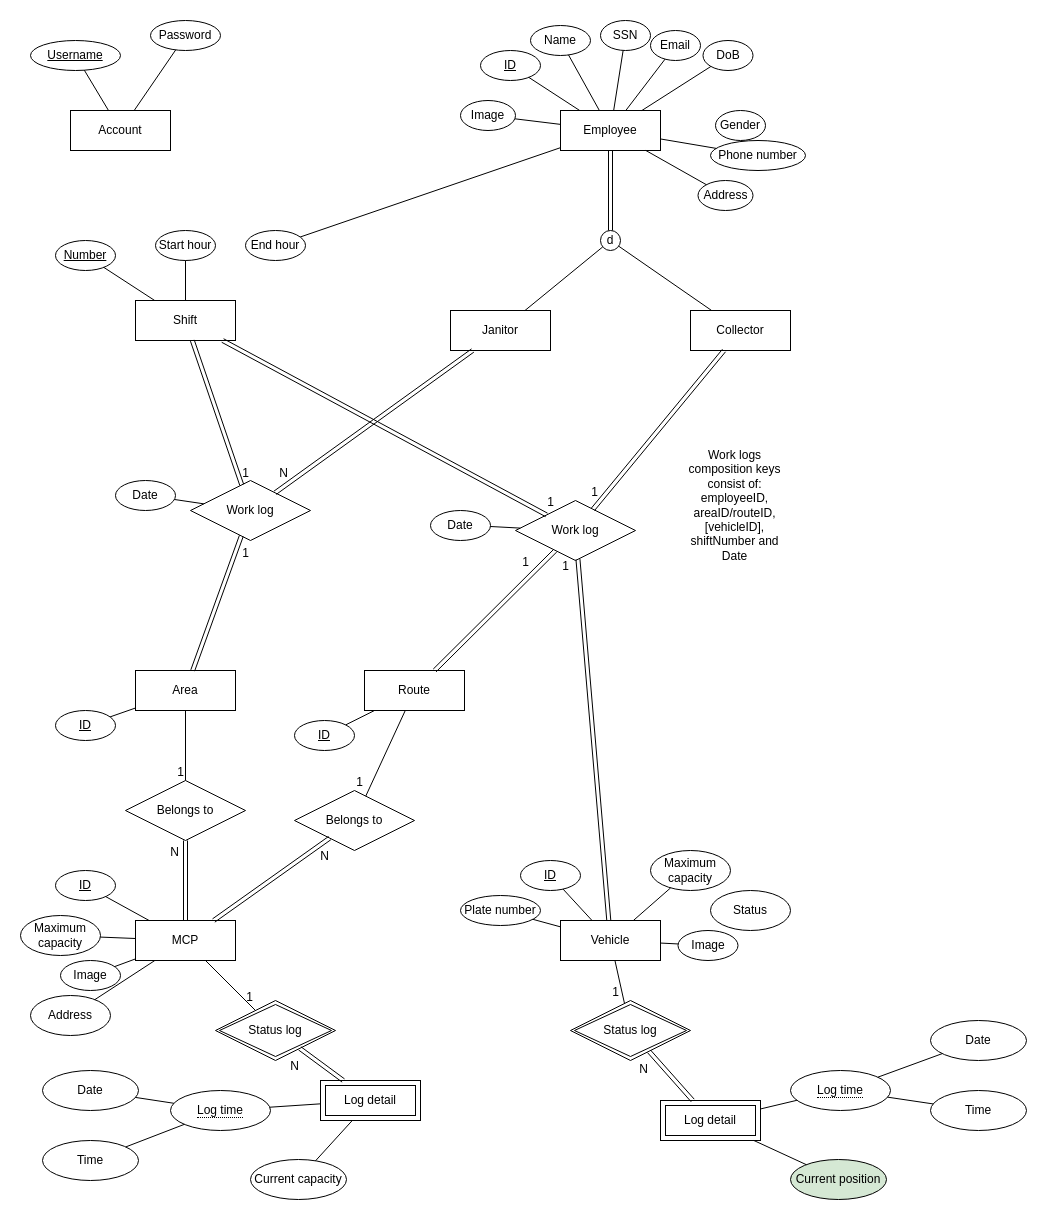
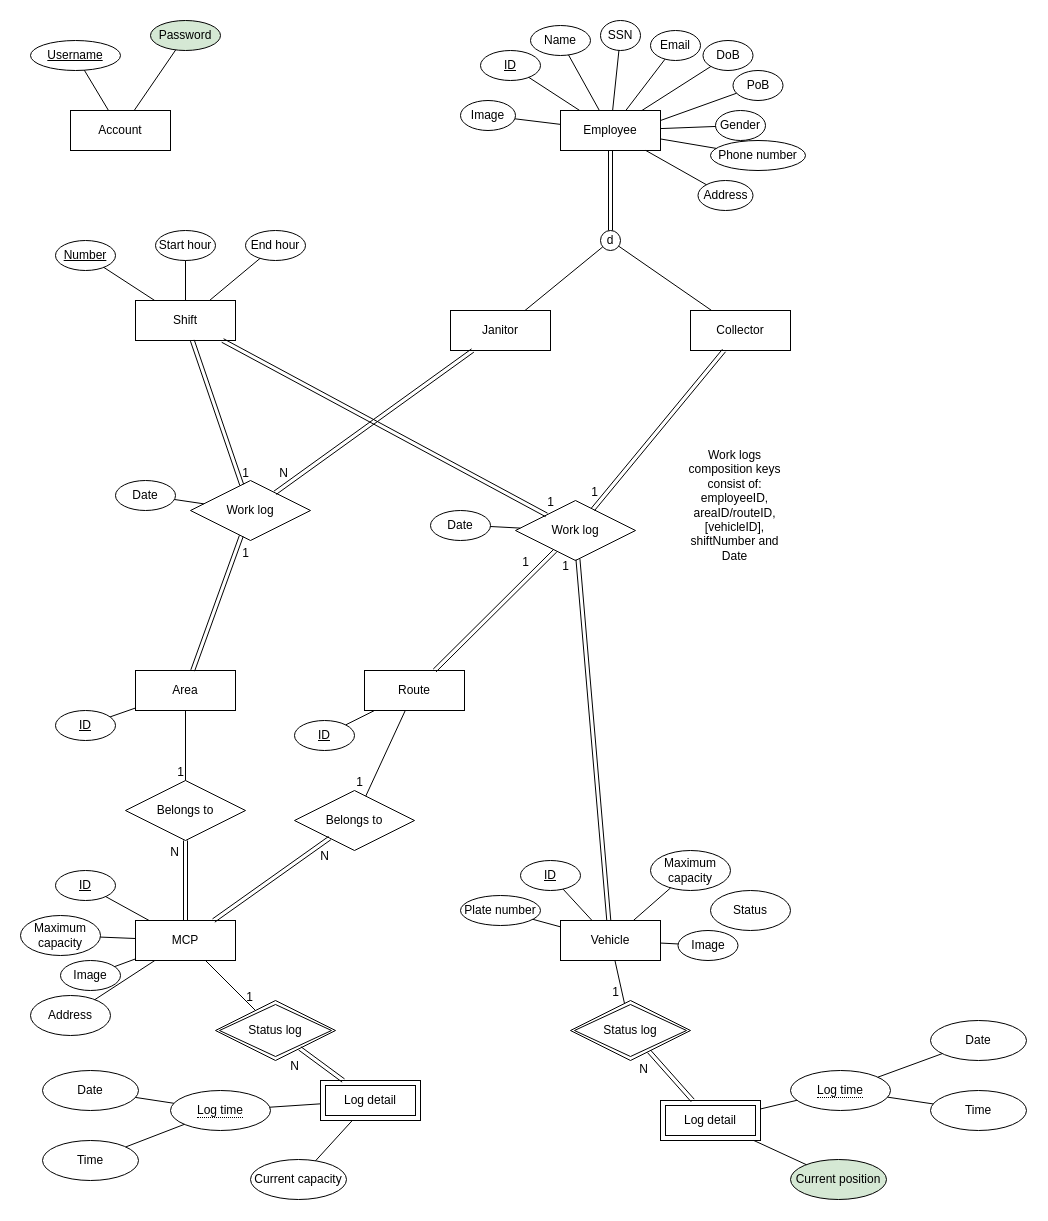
- <mxCell id="4" value="Password" style="ellipse;whiteSpace=wrap;html=1;align=center;" vertex="1" parent="1"><mxGeometry x="150" y="20" width="70" height="30" as="geometry" /></mxCell>
+ <mxCell id="4" value="Password" style="ellipse;whiteSpace=wrap;html=1;align=center;fillColor=#d5e8d4;" vertex="1" parent="1"><mxGeometry x="150" y="20" width="70" height="30" as="geometry" /></mxCell>
- <mxCell id="16" value="SSN" style="ellipse;whiteSpace=wrap;html=1;align=center;" vertex="1" parent="1"><mxGeometry x="600" y="20" width="50" height="30" as="geometry" /></mxCell>
+ <mxCell id="16" value="SSN" style="ellipse;whiteSpace=wrap;html=1;align=center;" vertex="1" parent="1"><mxGeometry x="600" y="20" width="40" height="30" as="geometry" /></mxCell>
+ <mxCell id="125" value="PoB" style="ellipse;whiteSpace=wrap;html=1;align=center;" vertex="1" parent="1"><mxGeometry x="732.5" y="70" width="50" height="30" as="geometry" /></mxCell>
+ <mxCell id="126" value="" style="endArrow=none;html=1;rounded=0;exitX=1;exitY=0.25;exitDx=0;exitDy=0;" edge="1" parent="1" source="7" target="125"><mxGeometry width="50" height="50" relative="1" as="geometry"><mxPoint x="651" y="120" as="sourcePoint" /><mxPoint x="685" y="79" as="targetPoint" /></mxGeometry></mxCell>
- <mxCell id="29" value="" style="endArrow=none;html=1;rounded=0;" edge="1" parent="1" source="7" target="72"><mxGeometry width="50" height="50" relative="1" as="geometry"><mxPoint x="649" y="120" as="sourcePoint" /><mxPoint x="734" y="61" as="targetPoint" /></mxGeometry></mxCell>
+ <mxCell id="29" value="" style="endArrow=none;html=1;rounded=0;" edge="1" parent="1" source="7" target="19"><mxGeometry width="50" height="50" relative="1" as="geometry"><mxPoint x="649" y="120" as="sourcePoint" /><mxPoint x="734" y="61" as="targetPoint" /></mxGeometry></mxCell>
+ <mxCell id="75" value="" style="endArrow=none;html=1;rounded=0;" edge="1" parent="1" source="69" target="72"><mxGeometry width="50" height="50" relative="1" as="geometry"><mxPoint x="380" y="300" as="sourcePoint" /><mxPoint x="380" y="260" as="targetPoint" /></mxGeometry></mxCell>
